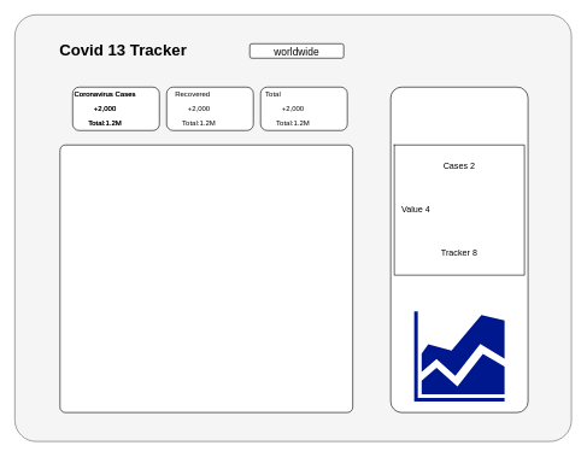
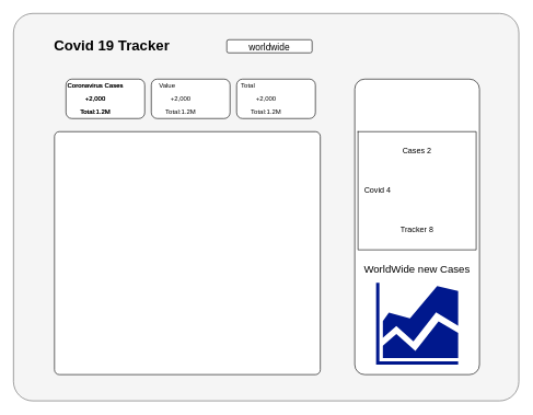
- <mxCell id="3" value="&lt;b style=&quot;font-size: 22px&quot;&gt;Covid 13 Tracker&lt;/b&gt;" style="text;html=1;strokeColor=none;fillColor=none;align=center;verticalAlign=middle;whiteSpace=wrap;rounded=0;fontSize=22;" vertex="1" parent="1"><mxGeometry x="75" y="60" width="190" height="20" as="geometry" /></mxCell>
+ <mxCell id="3" value="&lt;b style=&quot;font-size: 22px&quot;&gt;Covid 19 Tracker&lt;/b&gt;" style="text;html=1;strokeColor=none;fillColor=none;align=center;verticalAlign=middle;whiteSpace=wrap;rounded=0;fontSize=22;" vertex="1" parent="1"><mxGeometry x="75" y="60" width="190" height="20" as="geometry" /></mxCell>
- <mxCell id="15" value="Recovered" style="text;html=1;strokeColor=none;fillColor=none;align=left;verticalAlign=middle;whiteSpace=wrap;rounded=0;fontSize=10;" vertex="1" parent="1"><mxGeometry x="240" y="120" width="90" height="20" as="geometry" /></mxCell>
+ <mxCell id="15" value="Value" style="text;html=1;strokeColor=none;fillColor=none;align=left;verticalAlign=middle;whiteSpace=wrap;rounded=0;fontSize=10;" vertex="1" parent="1"><mxGeometry x="240" y="120" width="90" height="20" as="geometry" /></mxCell>
- <mxCell id="41" value="Value 4" style="shape=partialRectangle;html=1;whiteSpace=wrap;connectable=0;fillColor=none;top=0;left=0;bottom=0;right=0;overflow=hidden;" vertex="1" parent="40"><mxGeometry width="60" height="60" as="geometry" /></mxCell>
+ <mxCell id="41" value="Covid 4" style="shape=partialRectangle;html=1;whiteSpace=wrap;connectable=0;fillColor=none;top=0;left=0;bottom=0;right=0;overflow=hidden;" vertex="1" parent="40"><mxGeometry width="60" height="60" as="geometry" /></mxCell>
+ <mxCell id="36" value="&lt;font style=&quot;font-size: 16px&quot;&gt;WorldWide new Cases&lt;/font&gt;" style="text;html=1;strokeColor=none;fillColor=none;align=center;verticalAlign=middle;whiteSpace=wrap;rounded=0;fontSize=10;" vertex="1" parent="1"><mxGeometry x="550" y="400" width="170" height="20" as="geometry" /></mxCell>
